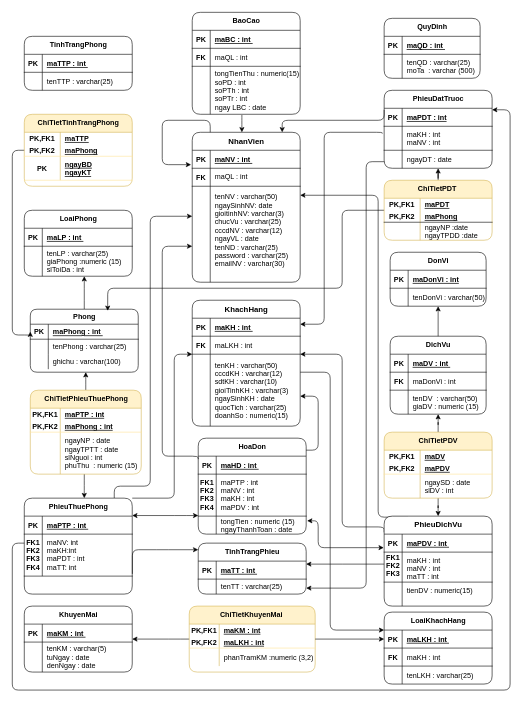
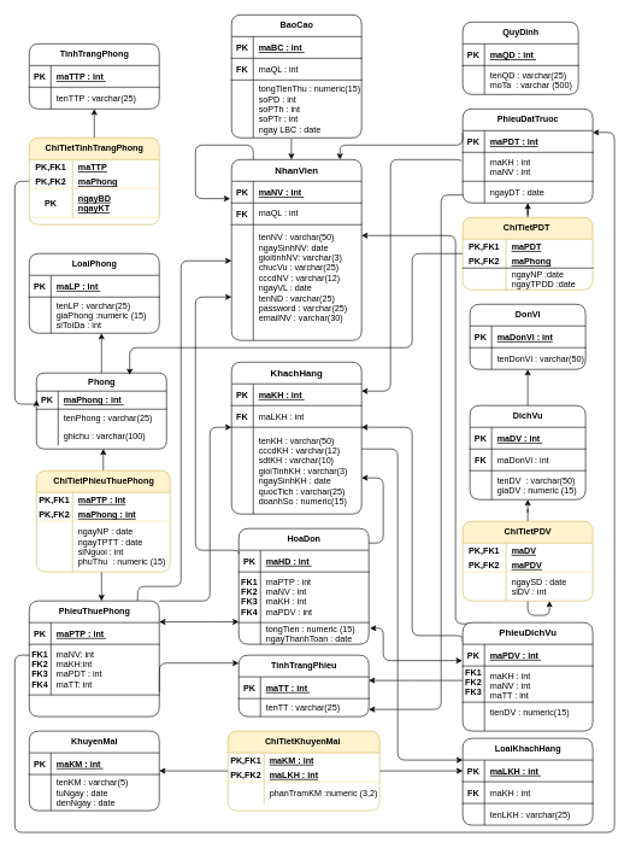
+ <mxCell id="144" style="edgeStyle=orthogonalEdgeStyle;rounded=1;orthogonalLoop=1;jettySize=auto;html=1;fontSize=12;startArrow=none;startFill=0;endArrow=classic;endFill=1;exitX=0.5;exitY=0;exitDx=0;exitDy=0;" parent="1" source="172" target="145" edge="1"><mxGeometry relative="1" as="geometry" /></mxCell>
- <mxCell id="192" style="edgeStyle=orthogonalEdgeStyle;rounded=1;orthogonalLoop=1;jettySize=auto;html=1;entryX=0.5;entryY=0;entryDx=0;entryDy=0;fontSize=12;startArrow=none;startFill=0;endArrow=classic;endFill=1;" parent="1" source="193" target="72" edge="1"><mxGeometry relative="1" as="geometry" /></mxCell>
+ <mxCell id="192" style="edgeStyle=orthogonalEdgeStyle;rounded=1;orthogonalLoop=1;jettySize=auto;html=1;fontSize=12;startArrow=none;startFill=0;endArrow=classic;endFill=1;" parent="1" source="193" target="202" edge="1"><mxGeometry relative="1" as="geometry" /></mxCell>
